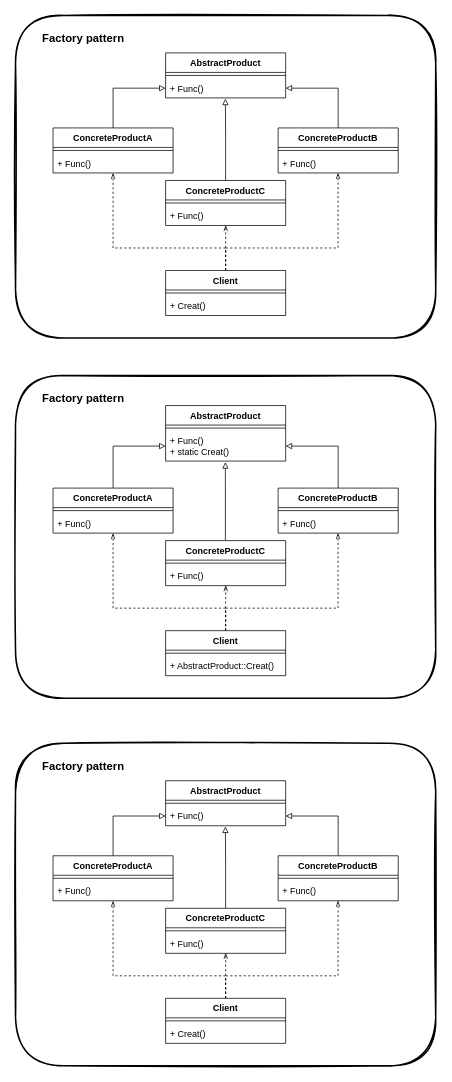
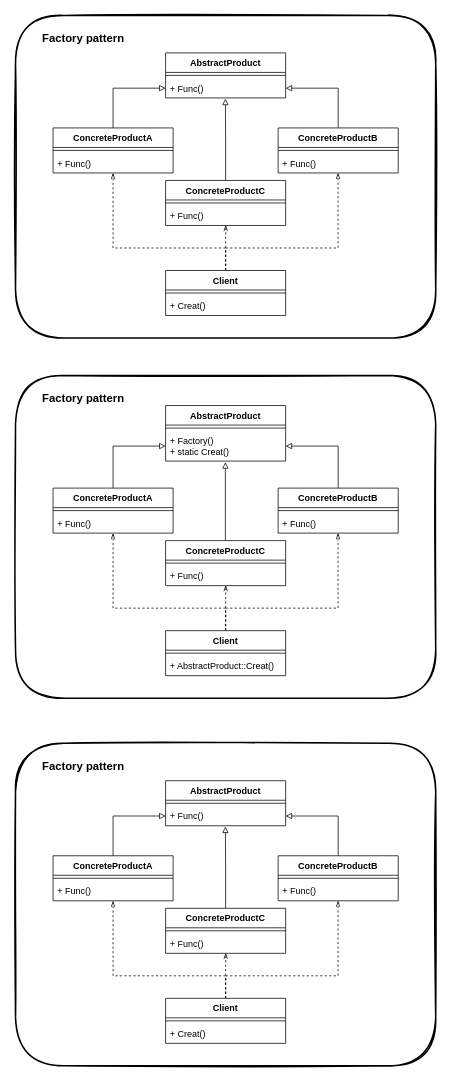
- <mxCell id="28" value="+ Func()&#10;+ static Creat()" style="text;strokeColor=none;fillColor=none;align=left;verticalAlign=top;spacingLeft=4;spacingRight=4;overflow=hidden;rotatable=0;points=[[0,0.5],[1,0.5]];portConstraint=eastwest;" vertex="1" parent="26"><mxGeometry y="34" width="160" height="40" as="geometry" /></mxCell>
+ <mxCell id="28" value="+ Factory()&#10;+ static Creat()" style="text;strokeColor=none;fillColor=none;align=left;verticalAlign=top;spacingLeft=4;spacingRight=4;overflow=hidden;rotatable=0;points=[[0,0.5],[1,0.5]];portConstraint=eastwest;" vertex="1" parent="26"><mxGeometry y="34" width="160" height="40" as="geometry" /></mxCell>
